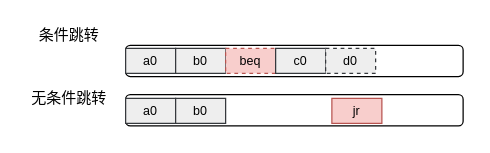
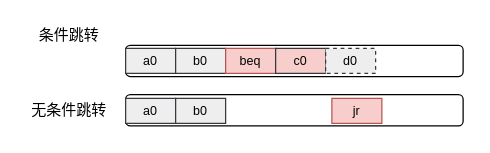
- <mxCell id="6" value="beq" style="rounded=0;whiteSpace=wrap;html=1;fontSize=10;fillColor=#f8cecc;strokeColor=#b85450;dashed=1;" vertex="1" parent="1"><mxGeometry x="180" y="38" width="40" height="20" as="geometry" /></mxCell>
+ <mxCell id="6" value="beq" style="rounded=0;whiteSpace=wrap;html=1;fontSize=10;fillColor=#f8cecc;strokeColor=#b85450;" vertex="1" parent="1"><mxGeometry x="180" y="38" width="40" height="20" as="geometry" /></mxCell>
- <mxCell id="7" value="c0" style="rounded=0;whiteSpace=wrap;html=1;fontSize=10;fillColor=#eeeeee;strokeColor=#36393d;" vertex="1" parent="1"><mxGeometry x="220" y="38" width="40" height="20" as="geometry" /></mxCell>
+ <mxCell id="7" value="c0" style="rounded=0;whiteSpace=wrap;html=1;fontSize=10;fillColor=#f8cecc;strokeColor=#36393d;" vertex="1" parent="1"><mxGeometry x="220" y="38" width="40" height="20" as="geometry" /></mxCell>
- <mxCell id="13" value="无条件跳转" style="text;html=1;strokeColor=none;fillColor=none;align=center;verticalAlign=middle;whiteSpace=wrap;rounded=0;" vertex="1" parent="1"><mxGeometry x="20" y="70" width="70" height="15" as="geometry" /></mxCell>
+ <mxCell id="13" value="无条件跳转" style="text;html=1;strokeColor=none;fillColor=none;align=center;verticalAlign=middle;whiteSpace=wrap;rounded=0;" vertex="1" parent="1"><mxGeometry y="80" width="70" height="15" as="geometry" x="20" /></mxCell>
